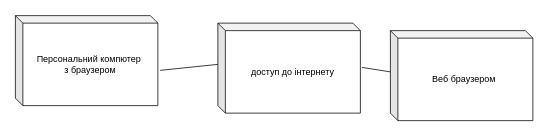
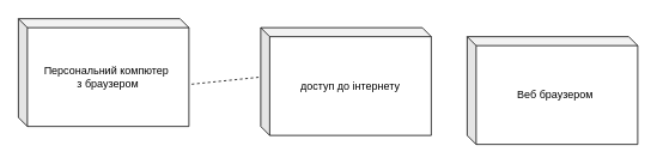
- <mxCell id="5" value="" style="endArrow=none;html=1;entryX=0;entryY=0;entryDx=0;entryDy=55;entryPerimeter=0;exitX=1.016;exitY=0.608;exitDx=0;exitDy=0;exitPerimeter=0;" edge="1" parent="1" source="2" target="4"><mxGeometry width="50" height="50" relative="1" as="geometry"><mxPoint x="110" y="300" as="sourcePoint" /><mxPoint x="160" y="250" as="targetPoint" /></mxGeometry></mxCell>
+ <mxCell id="5" value="" style="endArrow=none;html=1;entryX=0;entryY=0;entryDx=0;entryDy=55;entryPerimeter=0;exitX=1.016;exitY=0.608;exitDx=0;exitDy=0;exitPerimeter=0;dashed=1;" edge="1" parent="1" source="2" target="4"><mxGeometry width="50" height="50" relative="1" as="geometry"><mxPoint x="110" y="300" as="sourcePoint" /><mxPoint x="160" y="250" as="targetPoint" /></mxGeometry></mxCell>
- <mxCell id="6" value="" style="endArrow=none;html=1;entryX=1.011;entryY=0.492;entryDx=0;entryDy=0;entryPerimeter=0;exitX=0;exitY=0;exitDx=0;exitDy=55;exitPerimeter=0;" edge="1" parent="1" source="3" target="4"><mxGeometry width="50" height="50" relative="1" as="geometry"><mxPoint x="600" y="190" as="sourcePoint" /><mxPoint x="650" y="140" as="targetPoint" /></mxGeometry></mxCell>
